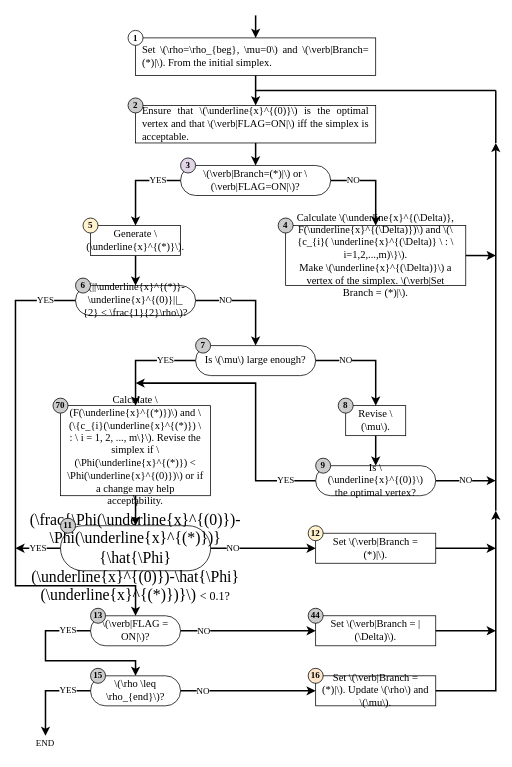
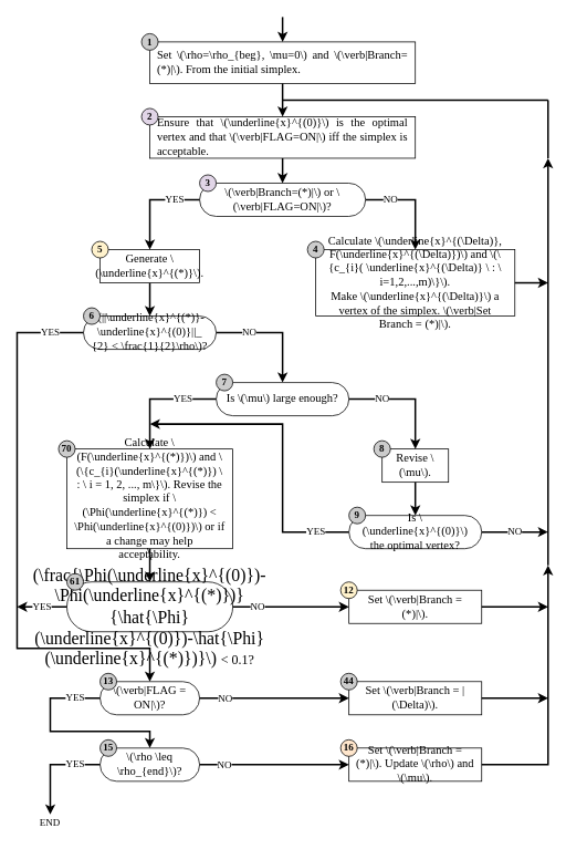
- <mxCell id="49" value="1" style="ellipse;whiteSpace=wrap;html=1;aspect=fixed;fontFamily=Times New Roman;fontSize=12;align=center;backgroundOutline=1;fontStyle=1;fillColor=#ffffff;" vertex="1" parent="1"><mxGeometry x="170" y="40" width="20" height="20" as="geometry" /></mxCell>
+ <mxCell id="49" value="1" style="ellipse;whiteSpace=wrap;html=1;aspect=fixed;fontFamily=Times New Roman;fontSize=12;align=center;backgroundOutline=1;fontStyle=1;fillColor=#CCCCCC;" vertex="1" parent="1"><mxGeometry x="170" y="40" width="20" height="20" as="geometry" /></mxCell>
- <mxCell id="50" value="2" style="ellipse;whiteSpace=wrap;html=1;aspect=fixed;fontFamily=Times New Roman;fontSize=12;align=center;backgroundOutline=1;fontStyle=1;fillColor=#CCCCCC;" vertex="1" parent="1"><mxGeometry x="170" y="130" width="20" height="20" as="geometry" /></mxCell>
+ <mxCell id="50" value="2" style="ellipse;whiteSpace=wrap;html=1;aspect=fixed;fontFamily=Times New Roman;fontSize=12;align=center;backgroundOutline=1;fontStyle=1;fillColor=#e1d5e7;" vertex="1" parent="1"><mxGeometry x="170" y="130" width="20" height="20" as="geometry" /></mxCell>
- <mxCell id="59" value="11" style="ellipse;whiteSpace=wrap;html=1;aspect=fixed;fontFamily=Times New Roman;fontSize=12;align=center;backgroundOutline=1;fontStyle=1;fillColor=#CCCCCC;" vertex="1" parent="1"><mxGeometry x="80" y="690" width="20" height="20" as="geometry" /></mxCell>
+ <mxCell id="59" value="61" style="ellipse;whiteSpace=wrap;html=1;aspect=fixed;fontFamily=Times New Roman;fontSize=12;align=center;backgroundOutline=1;fontStyle=1;fillColor=#CCCCCC;" vertex="1" parent="1"><mxGeometry x="80" y="690" width="20" height="20" as="geometry" /></mxCell>
